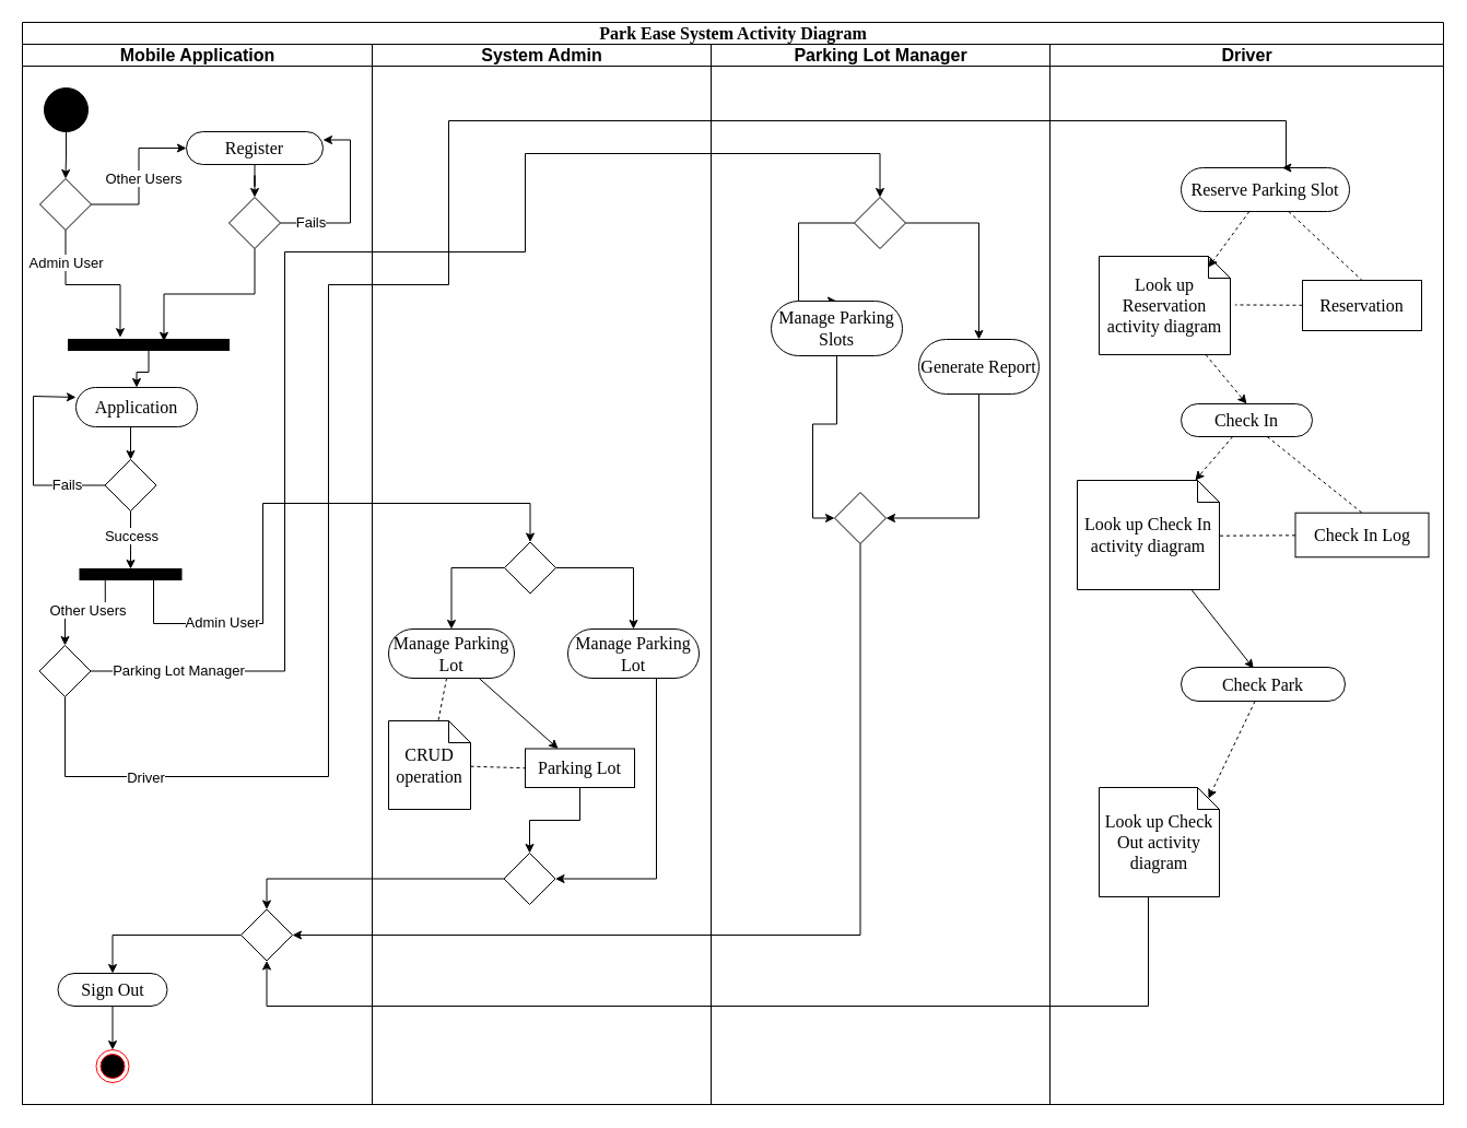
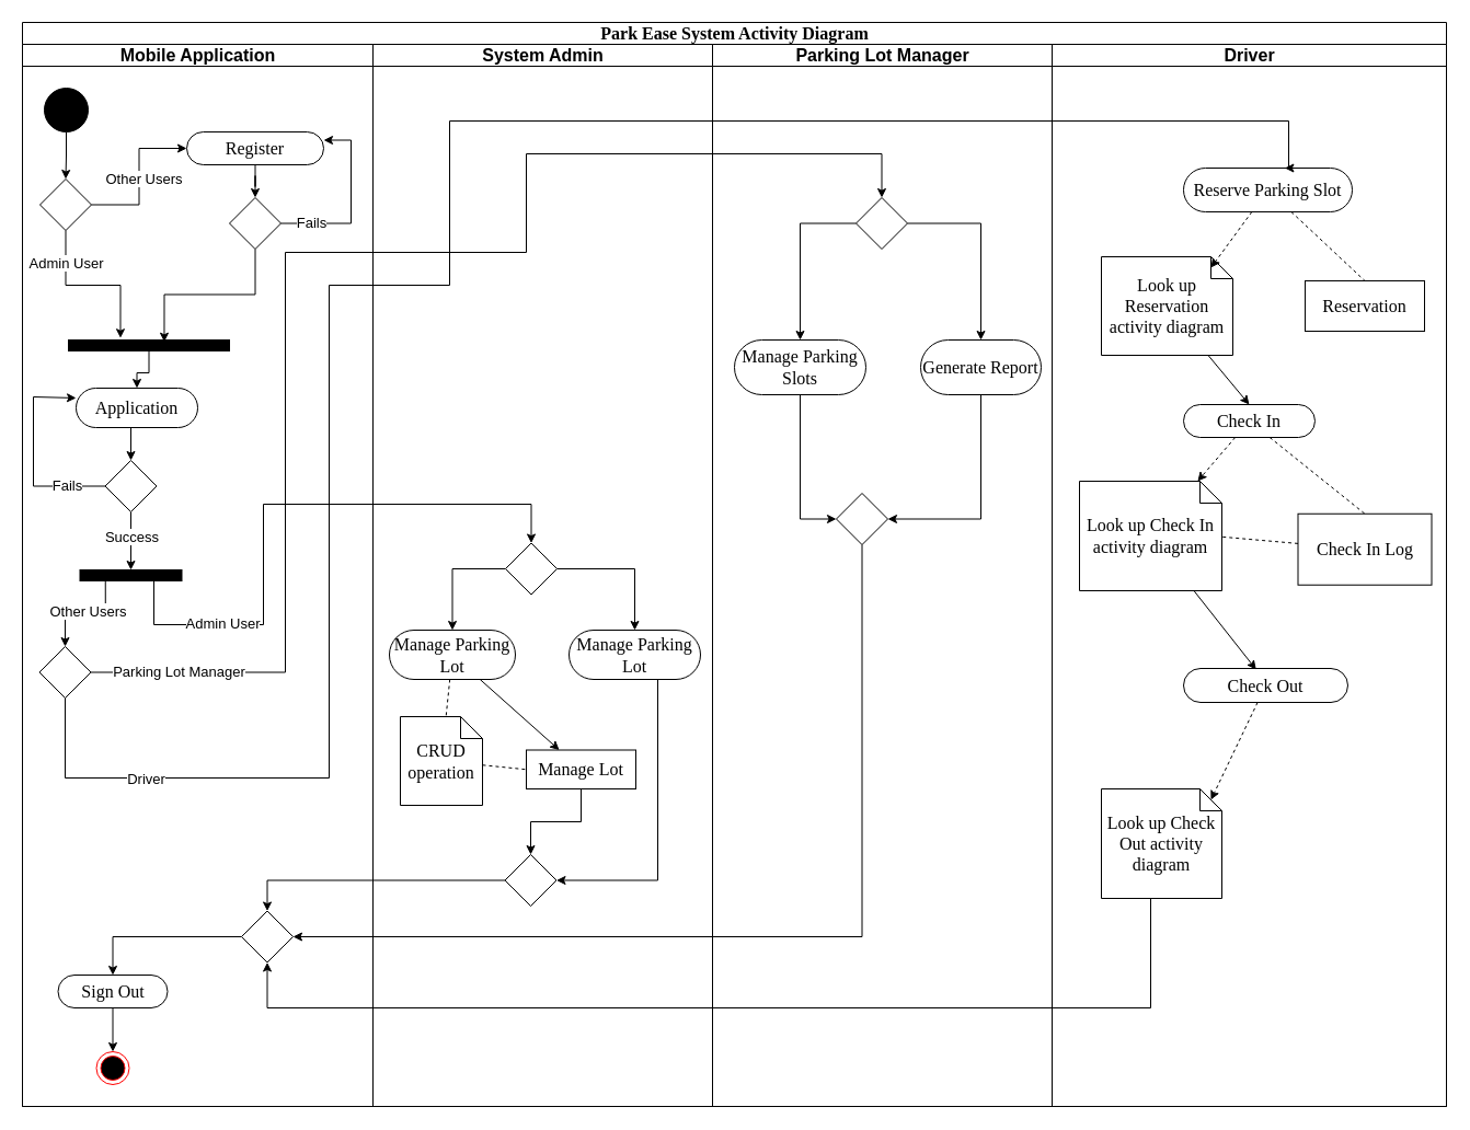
- <mxCell id="76" style="rounded=0;orthogonalLoop=1;jettySize=auto;html=1;entryX=1.038;entryY=0.494;entryDx=0;entryDy=0;entryPerimeter=0;dashed=1;endArrow=none;endFill=0;fontSize=16;" parent="59" source="75" target="63" edge="1"><mxGeometry relative="1" as="geometry" /></mxCell>
- <mxCell id="54" value="Manage Parking Slots" style="rounded=1;whiteSpace=wrap;html=1;shadow=0;comic=0;labelBackgroundColor=none;strokeWidth=1;fontFamily=Verdana;fontSize=16;align=center;arcSize=50;" parent="49" vertex="1"><mxGeometry x="55" y="235" width="120" height="50" as="geometry" /></mxCell>
+ <mxCell id="54" value="Manage Parking Slots" style="rounded=1;whiteSpace=wrap;html=1;shadow=0;comic=0;labelBackgroundColor=none;strokeWidth=1;fontFamily=Verdana;fontSize=16;align=center;arcSize=50;" parent="49" vertex="1"><mxGeometry x="20" y="270" width="120" height="50" as="geometry" /></mxCell>
- <mxCell id="62" style="rounded=0;orthogonalLoop=1;jettySize=auto;html=1;entryX=0.5;entryY=0;entryDx=0;entryDy=0;fontSize=16;dashed=1;" parent="59" source="63" target="65" edge="1"><mxGeometry relative="1" as="geometry" /></mxCell>
+ <mxCell id="62" style="rounded=0;orthogonalLoop=1;jettySize=auto;html=1;entryX=0.5;entryY=0;entryDx=0;entryDy=0;fontSize=16;" parent="59" source="63" target="65" edge="1"><mxGeometry relative="1" as="geometry" /></mxCell>
- <mxCell id="71" value="Check In Log" style="rounded=0;whiteSpace=wrap;html=1;shadow=0;comic=0;labelBackgroundColor=none;strokeWidth=1;fontFamily=Verdana;fontSize=16;align=center;arcSize=50;" parent="59" vertex="1"><mxGeometry x="224.5" y="428.75" width="122" height="40.5" as="geometry" /></mxCell>
+ <mxCell id="71" value="Check In Log" style="rounded=0;whiteSpace=wrap;html=1;shadow=0;comic=0;labelBackgroundColor=none;strokeWidth=1;fontFamily=Verdana;fontSize=16;align=center;arcSize=50;" parent="59" vertex="1"><mxGeometry x="224.5" y="428.75" width="122" height="65" as="geometry" /></mxCell>
- <mxCell id="67" value="Check Park" style="rounded=1;whiteSpace=wrap;html=1;shadow=0;comic=0;labelBackgroundColor=none;strokeWidth=1;fontFamily=Verdana;fontSize=16;align=center;arcSize=50;" parent="59" vertex="1"><mxGeometry x="120" y="570" width="150" height="31" as="geometry" /></mxCell>
+ <mxCell id="67" value="Check Out" style="rounded=1;whiteSpace=wrap;html=1;shadow=0;comic=0;labelBackgroundColor=none;strokeWidth=1;fontFamily=Verdana;fontSize=16;align=center;arcSize=50;" parent="59" vertex="1"><mxGeometry x="120" y="570" width="150" height="31" as="geometry" /></mxCell>
- <mxCell id="38" value="CRUD operation" style="shape=note;whiteSpace=wrap;html=1;rounded=0;shadow=0;comic=0;labelBackgroundColor=none;strokeWidth=1;fontFamily=Verdana;fontSize=16;align=center;size=20;" parent="35" vertex="1"><mxGeometry x="15" y="619" width="75" height="81" as="geometry" /></mxCell>
+ <mxCell id="38" value="CRUD operation" style="shape=note;whiteSpace=wrap;html=1;rounded=0;shadow=0;comic=0;labelBackgroundColor=none;strokeWidth=1;fontFamily=Verdana;fontSize=16;align=center;size=20;" parent="35" vertex="1"><mxGeometry x="25" y="614" width="75" height="81" as="geometry" /></mxCell>
- <mxCell id="42" value="Parking Lot" style="rounded=0;whiteSpace=wrap;html=1;shadow=0;comic=0;labelBackgroundColor=none;strokeWidth=1;fontFamily=Verdana;fontSize=16;align=center;arcSize=50;" parent="35" vertex="1"><mxGeometry x="140" y="644.5" width="100" height="35.5" as="geometry" /></mxCell>
+ <mxCell id="42" value="Manage Lot" style="rounded=0;whiteSpace=wrap;html=1;shadow=0;comic=0;labelBackgroundColor=none;strokeWidth=1;fontFamily=Verdana;fontSize=16;align=center;arcSize=50;" parent="35" vertex="1"><mxGeometry x="140" y="644.5" width="100" height="35.5" as="geometry" /></mxCell>
